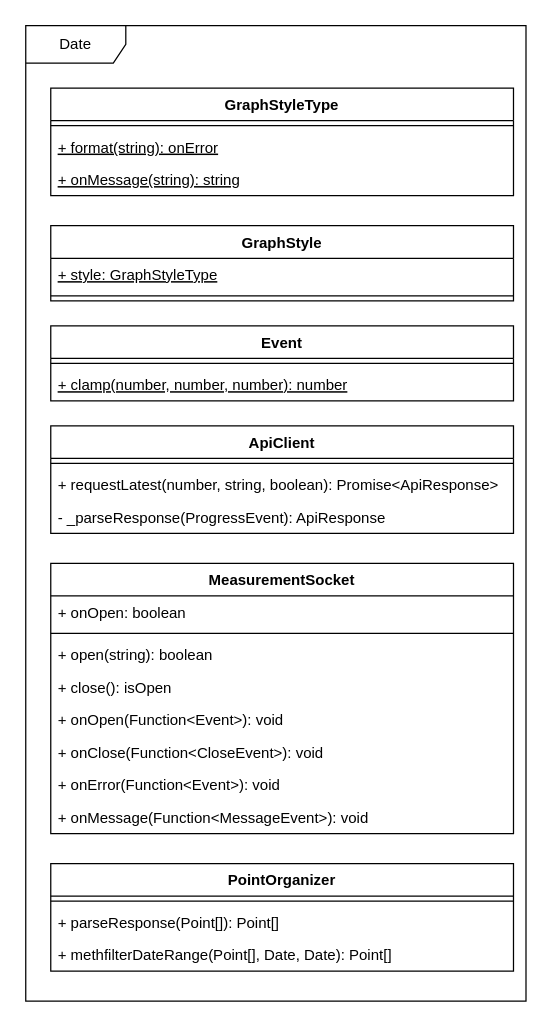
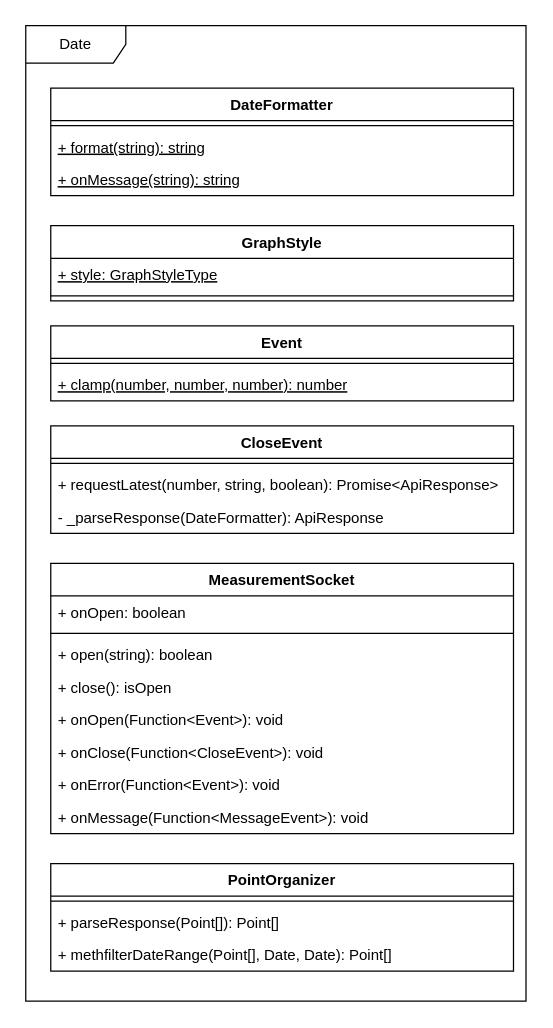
- <mxCell id="7" value="GraphStyleType" style="swimlane;fontStyle=1;align=center;verticalAlign=top;childLayout=stackLayout;horizontal=1;startSize=26;horizontalStack=0;resizeParent=1;resizeParentMax=0;resizeLast=0;collapsible=1;marginBottom=0;" parent="1" vertex="1"><mxGeometry x="40" y="70" width="370" height="86" as="geometry" /></mxCell>
+ <mxCell id="7" value="DateFormatter" style="swimlane;fontStyle=1;align=center;verticalAlign=top;childLayout=stackLayout;horizontal=1;startSize=26;horizontalStack=0;resizeParent=1;resizeParentMax=0;resizeLast=0;collapsible=1;marginBottom=0;" parent="1" vertex="1"><mxGeometry x="40" y="70" width="370" height="86" as="geometry" /></mxCell>
- <mxCell id="9" value="+ format(string): onError" style="text;strokeColor=none;fillColor=none;align=left;verticalAlign=top;spacingLeft=4;spacingRight=4;overflow=hidden;rotatable=0;points=[[0,0.5],[1,0.5]];portConstraint=eastwest;fontStyle=4" parent="7" vertex="1"><mxGeometry y="34" width="370" height="26" as="geometry" /></mxCell>
+ <mxCell id="9" value="+ format(string): string" style="text;strokeColor=none;fillColor=none;align=left;verticalAlign=top;spacingLeft=4;spacingRight=4;overflow=hidden;rotatable=0;points=[[0,0.5],[1,0.5]];portConstraint=eastwest;fontStyle=4" parent="7" vertex="1"><mxGeometry y="34" width="370" height="26" as="geometry" /></mxCell>
- <mxCell id="3" value="ApiClient" style="swimlane;fontStyle=1;align=center;verticalAlign=top;childLayout=stackLayout;horizontal=1;startSize=26;horizontalStack=0;resizeParent=1;resizeParentMax=0;resizeLast=0;collapsible=1;marginBottom=0;" parent="1" vertex="1"><mxGeometry x="40" y="340" width="370" height="86" as="geometry" /></mxCell>
+ <mxCell id="3" value="CloseEvent" style="swimlane;fontStyle=1;align=center;verticalAlign=top;childLayout=stackLayout;horizontal=1;startSize=26;horizontalStack=0;resizeParent=1;resizeParentMax=0;resizeLast=0;collapsible=1;marginBottom=0;" parent="1" vertex="1"><mxGeometry x="40" y="340" width="370" height="86" as="geometry" /></mxCell>
- <mxCell id="6" value="- _parseResponse(ProgressEvent): ApiResponse" style="text;strokeColor=none;fillColor=none;align=left;verticalAlign=top;spacingLeft=4;spacingRight=4;overflow=hidden;rotatable=0;points=[[0,0.5],[1,0.5]];portConstraint=eastwest;" parent="3" vertex="1"><mxGeometry y="60" width="370" height="26" as="geometry" /></mxCell>
+ <mxCell id="6" value="- _parseResponse(DateFormatter): ApiResponse" style="text;strokeColor=none;fillColor=none;align=left;verticalAlign=top;spacingLeft=4;spacingRight=4;overflow=hidden;rotatable=0;points=[[0,0.5],[1,0.5]];portConstraint=eastwest;" parent="3" vertex="1"><mxGeometry y="60" width="370" height="26" as="geometry" /></mxCell>
